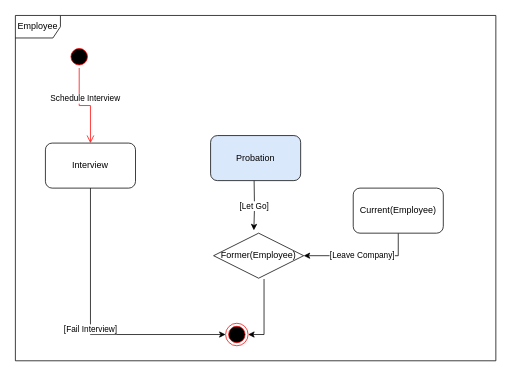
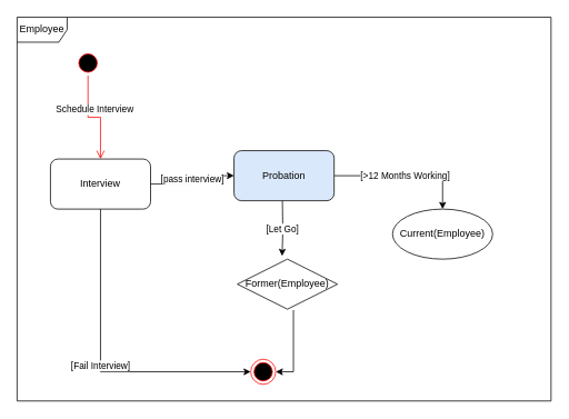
+ <mxCell id="9" value="[&amp;gt;12 Months Working]" style="edgeStyle=orthogonalEdgeStyle;rounded=0;orthogonalLoop=1;jettySize=auto;html=1;exitX=1;exitY=0.5;exitDx=0;exitDy=0;entryX=0.5;entryY=0;entryDx=0;entryDy=0;" edge="1" parent="1" source="11" target="13"><mxGeometry relative="1" as="geometry" /></mxCell>
+ <mxCell id="6" value="[pass interview]" style="edgeStyle=orthogonalEdgeStyle;rounded=0;orthogonalLoop=1;jettySize=auto;html=1;" edge="1" parent="1" source="8" target="11"><mxGeometry relative="1" as="geometry" /></mxCell>
- <mxCell id="13" value="Current(Employee)" style="rounded=1;whiteSpace=wrap;html=1;" vertex="1" parent="1"><mxGeometry x="470" y="250" width="120" height="60" as="geometry" /></mxCell>
+ <mxCell id="13" value="Current(Employee)" style="ellipse;whiteSpace=wrap;html=1;" vertex="1" parent="1"><mxGeometry x="470" y="250" width="120" height="60" as="geometry" /></mxCell>
- <mxCell id="12" value="[Leave Company]" style="edgeStyle=orthogonalEdgeStyle;rounded=0;orthogonalLoop=1;jettySize=auto;html=1;exitX=0.5;exitY=1;exitDx=0;exitDy=0;entryX=1;entryY=0.5;entryDx=0;entryDy=0;" edge="1" parent="1" source="13" target="15"><mxGeometry relative="1" as="geometry" /></mxCell>
